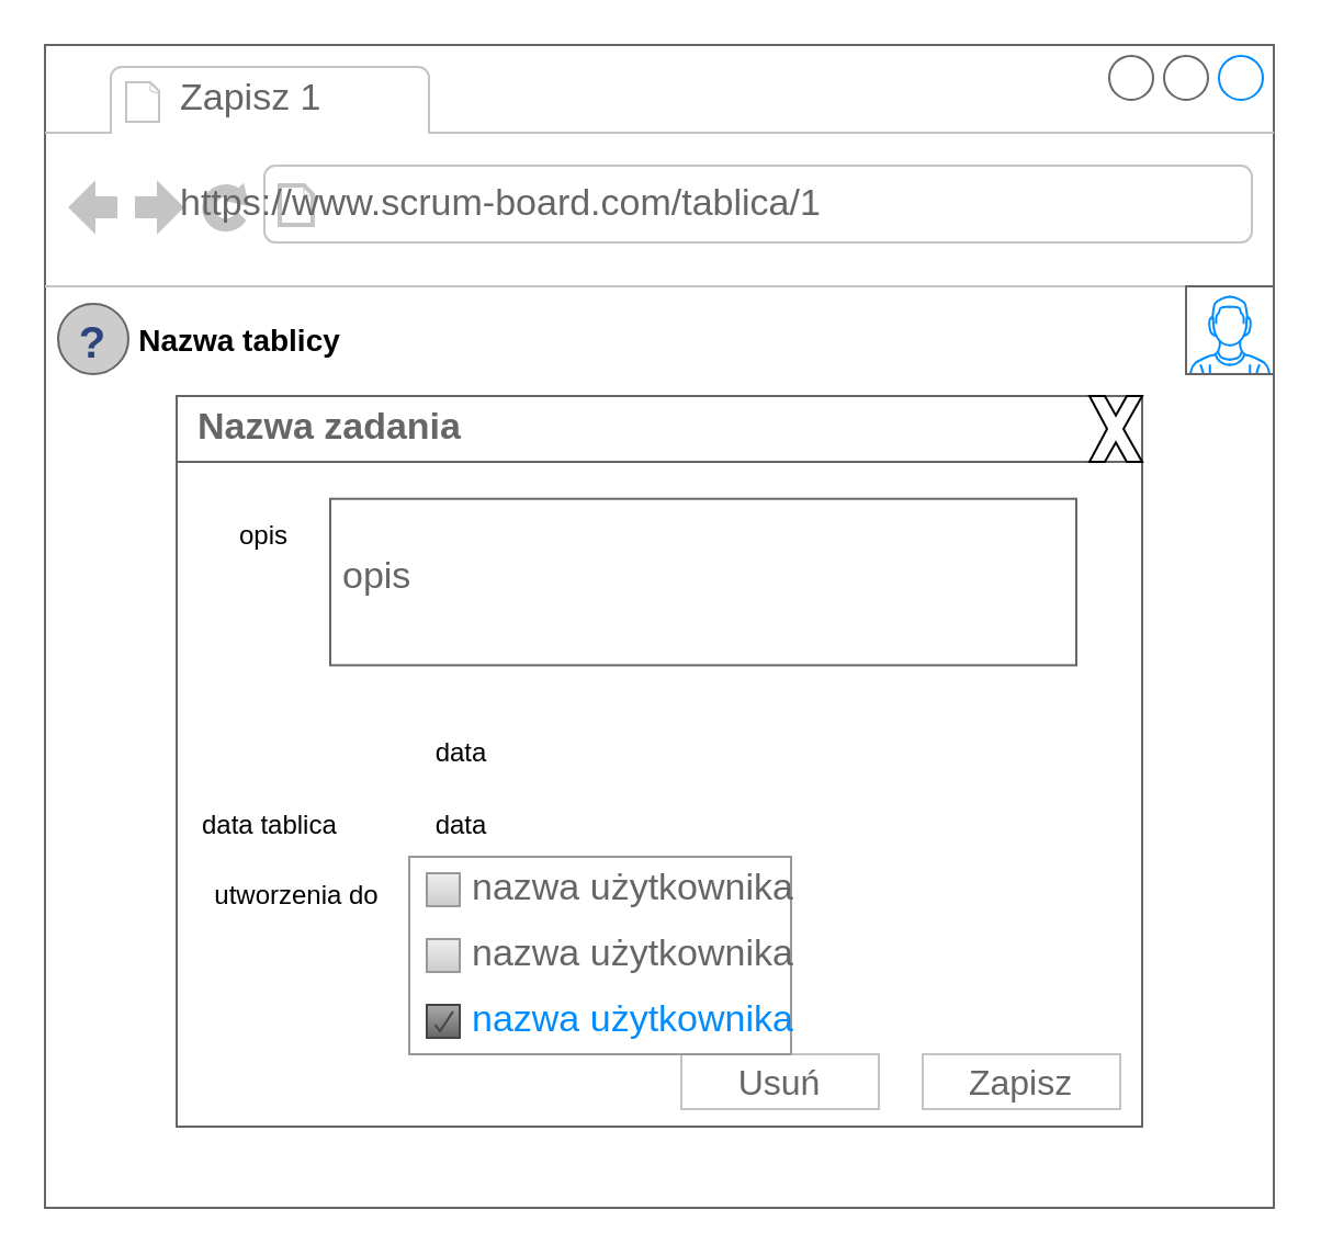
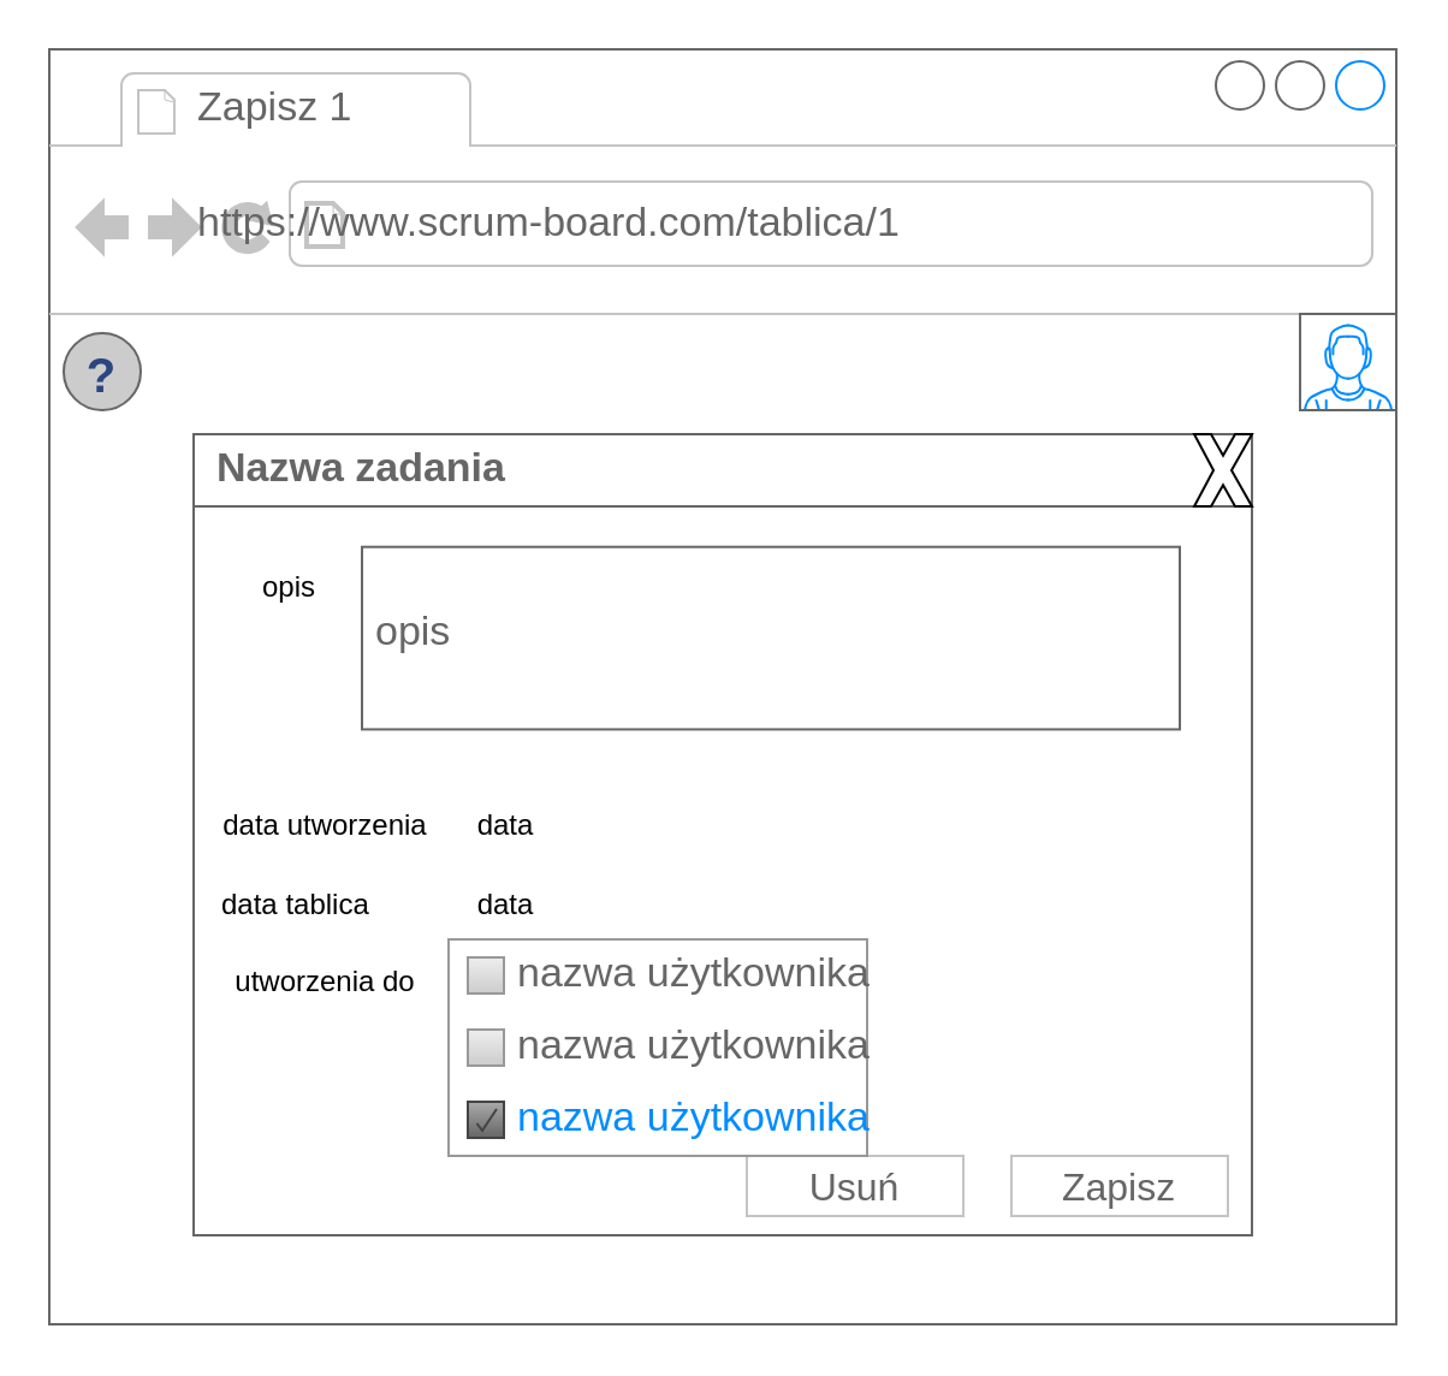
- <mxCell id="9" value="&lt;font style=&quot;font-size: 14px;&quot;&gt;&lt;b&gt;Nazwa tablicy&lt;/b&gt;&lt;/font&gt;" style="text;html=1;align=center;verticalAlign=middle;whiteSpace=wrap;rounded=0;" vertex="1" parent="2"><mxGeometry x="38" y="120" width="102" height="30" as="geometry" /></mxCell>
+ <mxCell id="29" value="data utworzenia" style="text;html=1;align=center;verticalAlign=middle;whiteSpace=wrap;rounded=0;" vertex="1" parent="22"><mxGeometry x="10" y="146.135" width="90" height="33.466" as="geometry" /></mxCell>
